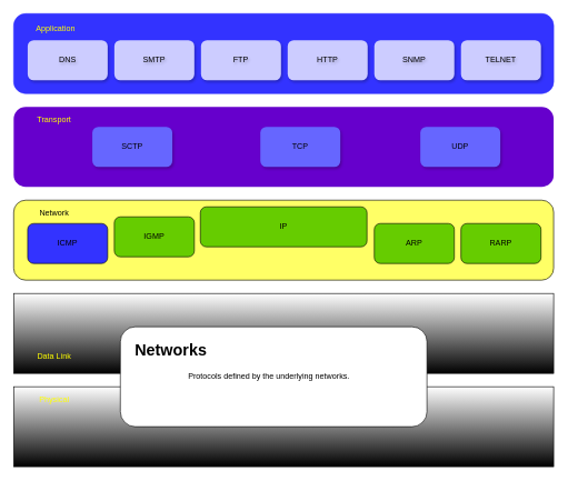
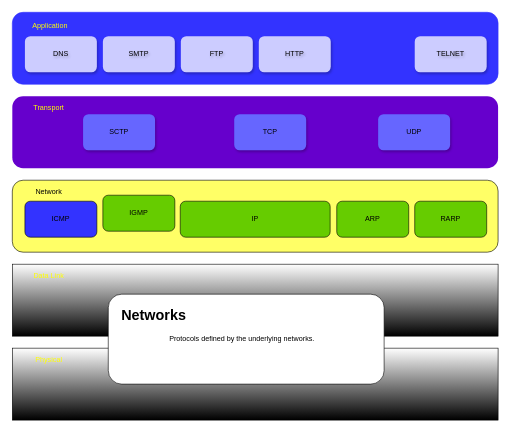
- <mxCell id="16" value="SNMP" style="rounded=1;whiteSpace=wrap;html=1;align=center;fillColor=#CCCCFF;strokeColor=none;fontColor=#000000;textShadow=1;labelBorderColor=none;gradientColor=none;glass=0;shadow=1;" vertex="1" parent="1"><mxGeometry x="561" y="60" width="120" height="60" as="geometry" /></mxCell>
- <mxCell id="25" value="IP" style="rounded=1;whiteSpace=wrap;html=1;fillColor=#66CC00;" vertex="1" parent="1"><mxGeometry x="300" y="310" width="250" height="60" as="geometry" /></mxCell>
+ <mxCell id="25" value="IP" style="rounded=1;whiteSpace=wrap;html=1;fillColor=#66CC00;" vertex="1" parent="1"><mxGeometry x="300" y="335" width="250" height="60" as="geometry" /></mxCell>
- <mxCell id="9" value="Data Link" style="text;html=1;align=center;verticalAlign=middle;whiteSpace=wrap;rounded=0;fontColor=#FFFF00;" vertex="1" parent="1"><mxGeometry x="26" y="520" width="110" height="30" as="geometry" /></mxCell>
+ <mxCell id="9" value="Data Link" style="text;html=1;align=center;verticalAlign=middle;whiteSpace=wrap;rounded=0;fontColor=#FFFF00;" vertex="1" parent="1"><mxGeometry x="26" y="445" width="110" height="30" as="geometry" /></mxCell>
